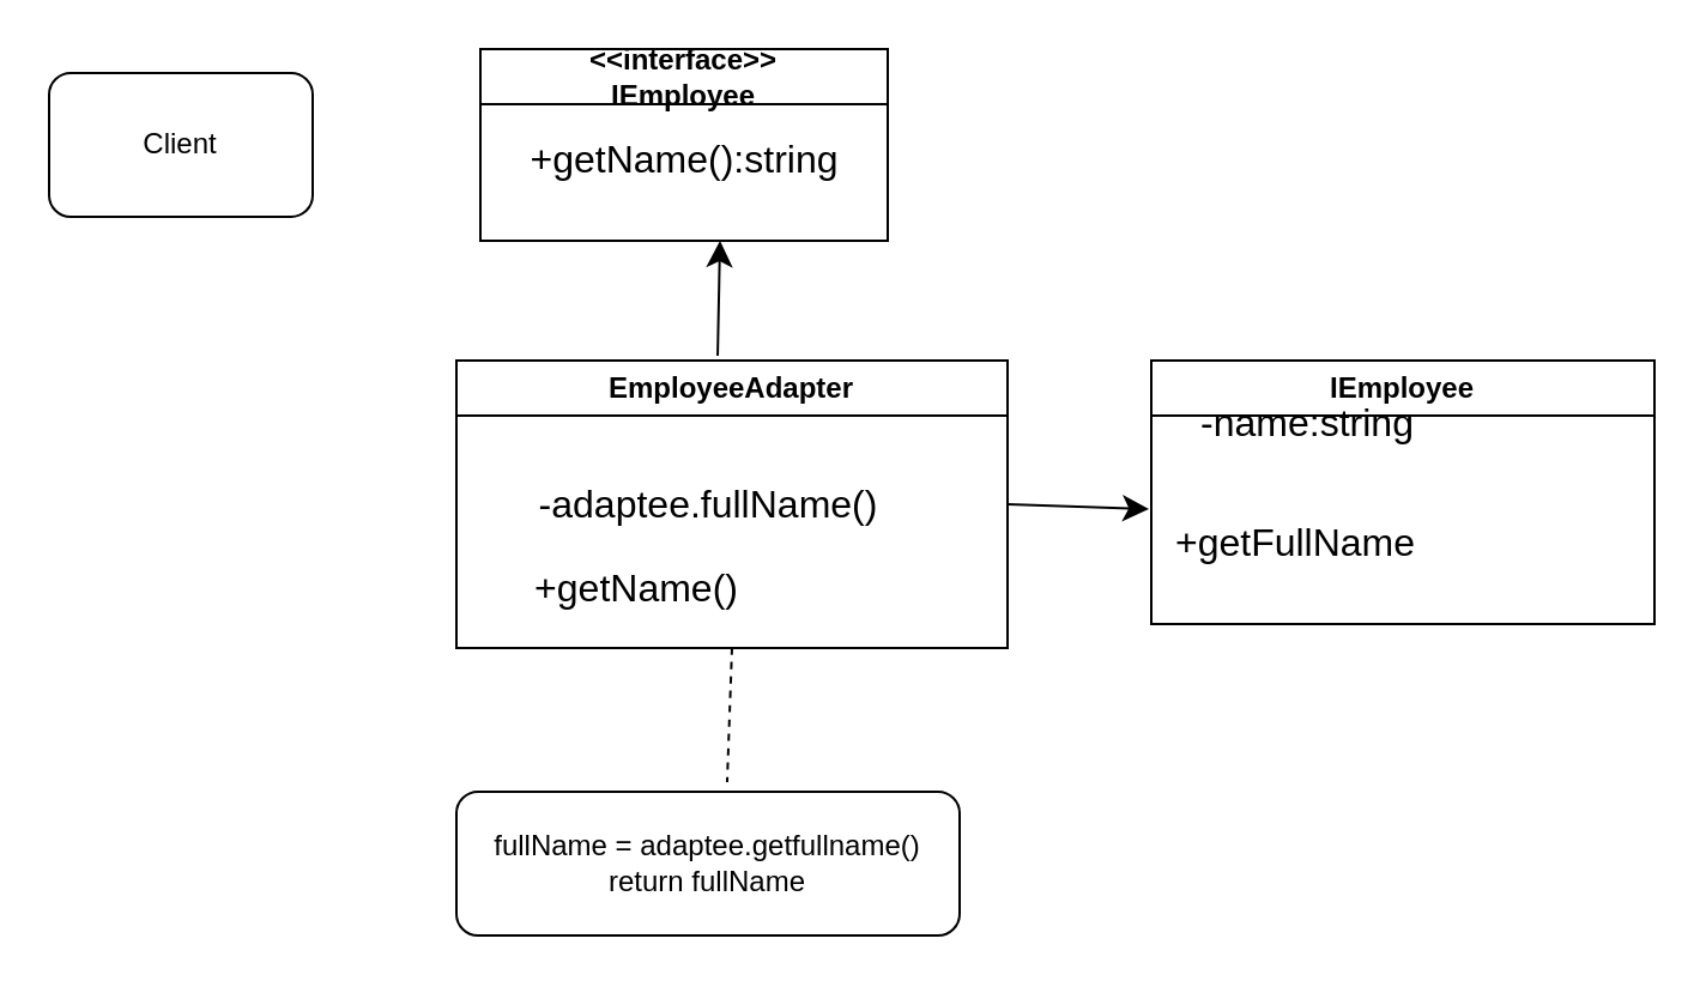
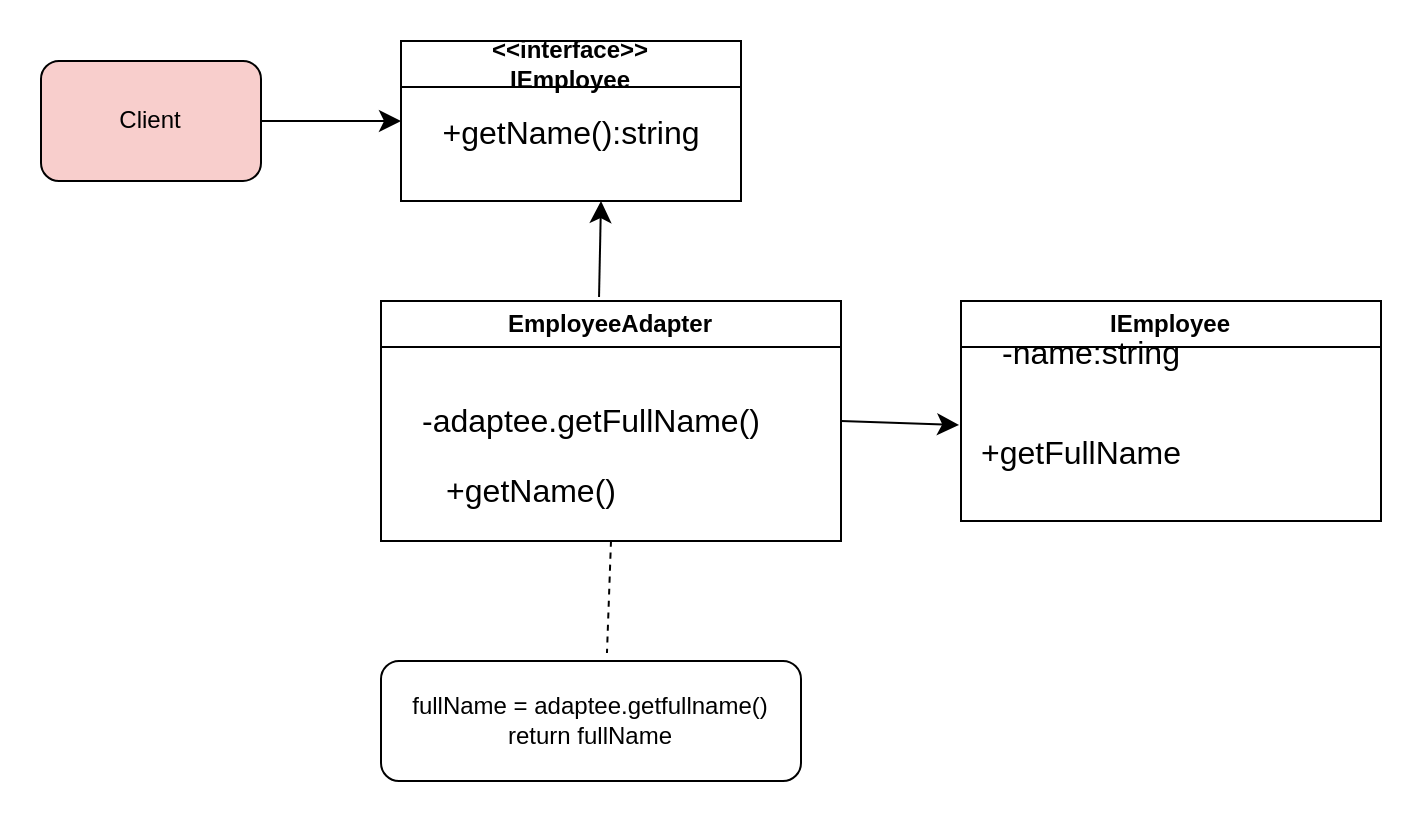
- <mxCell id="3" value="Client" style="rounded=1;whiteSpace=wrap;html=1;" vertex="1" parent="1"><mxGeometry x="20" y="30" width="110" height="60" as="geometry" /></mxCell>
+ <mxCell id="3" value="Client" style="rounded=1;whiteSpace=wrap;html=1;fillColor=#f8cecc;" vertex="1" parent="1"><mxGeometry x="20" y="30" width="110" height="60" as="geometry" /></mxCell>
+ <mxCell id="2" style="edgeStyle=none;curved=1;rounded=0;orthogonalLoop=1;jettySize=auto;html=1;exitX=1;exitY=0.5;exitDx=0;exitDy=0;entryX=0;entryY=0.5;entryDx=0;entryDy=0;fontSize=12;startSize=8;endSize=8;" edge="1" parent="1" source="3" target="4"><mxGeometry relative="1" as="geometry" /></mxCell>
- <mxCell id="7" value="-adaptee.fullName()" style="text;html=1;align=center;verticalAlign=middle;resizable=0;points=[];autosize=1;strokeColor=none;fillColor=none;fontSize=16;" vertex="1" parent="6"><mxGeometry x="10" y="45" width="190" height="30" as="geometry" /></mxCell>
+ <mxCell id="7" value="-adaptee.getFullName()" style="text;html=1;align=center;verticalAlign=middle;resizable=0;points=[];autosize=1;strokeColor=none;fillColor=none;fontSize=16;" vertex="1" parent="6"><mxGeometry x="10" y="45" width="190" height="30" as="geometry" /></mxCell>
